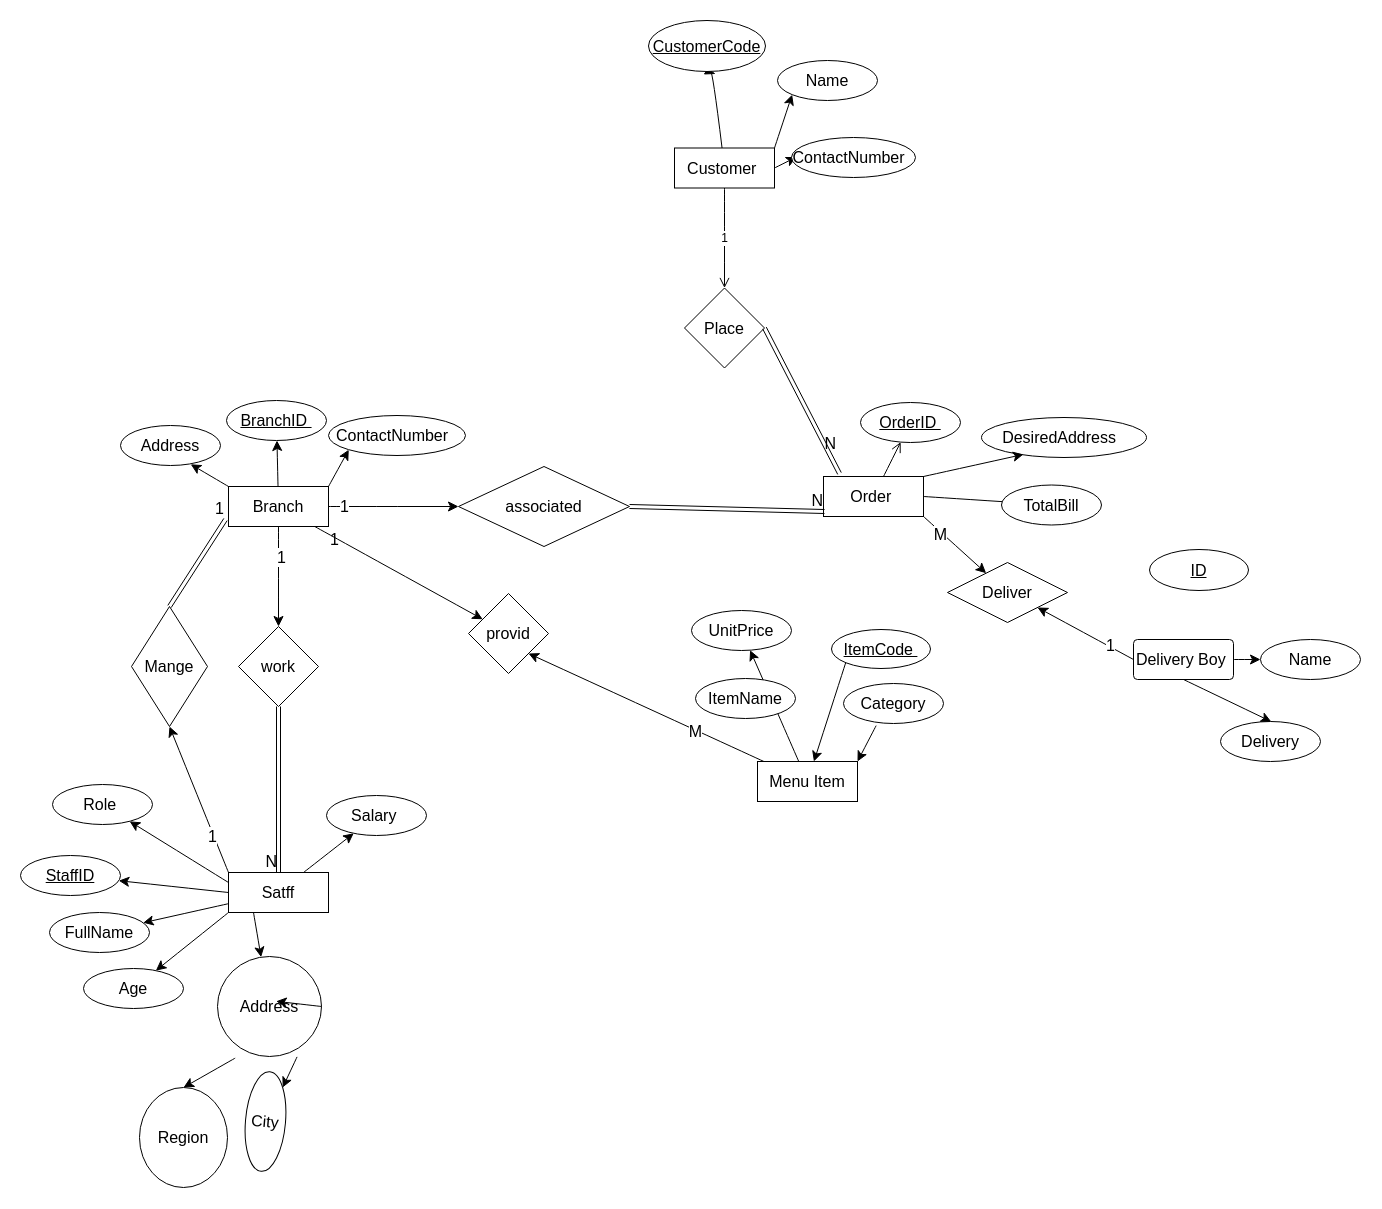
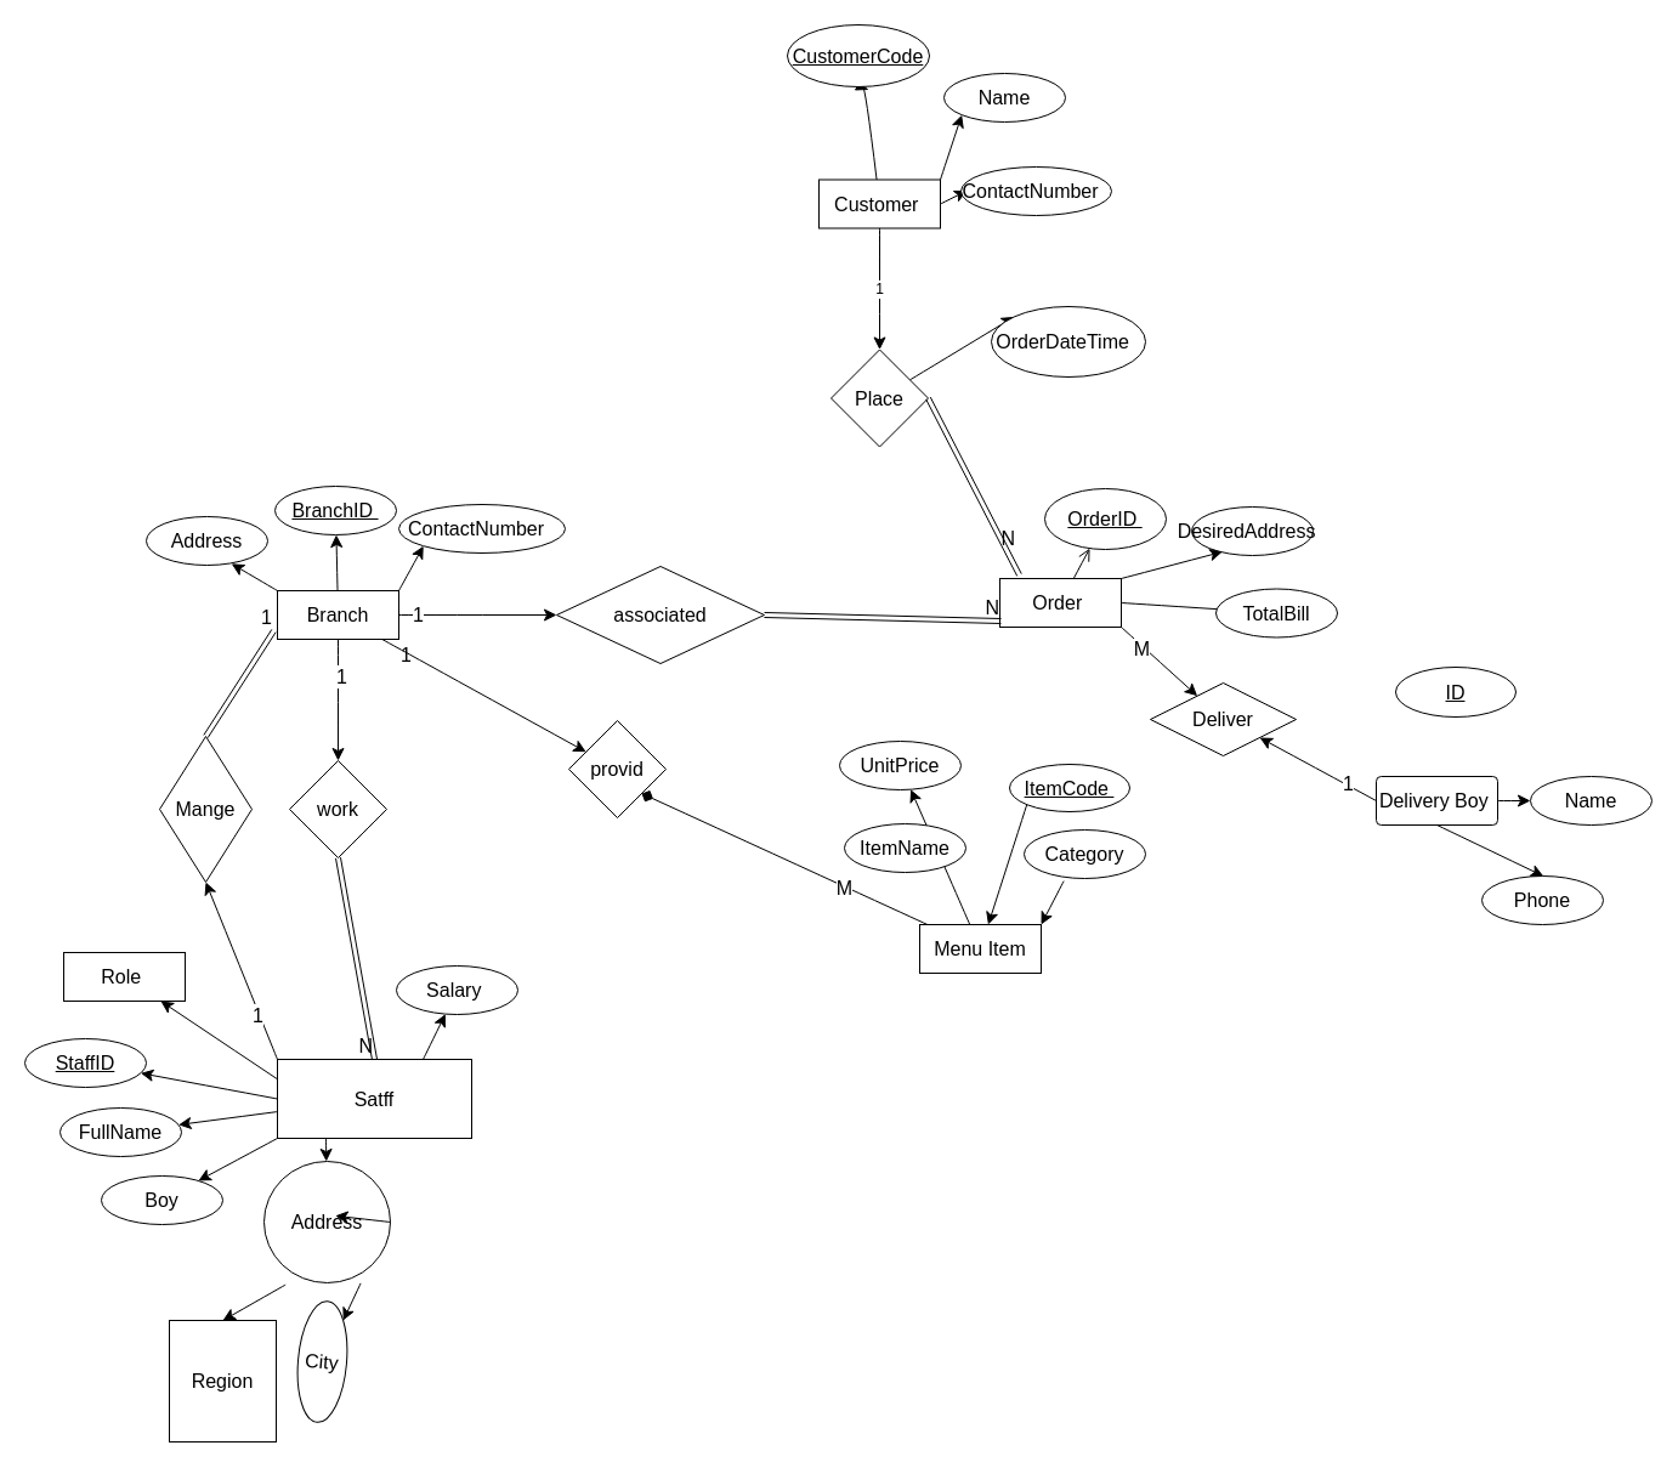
- <mxCell id="39" value="1" style="edgeStyle=none;curved=1;rounded=0;orthogonalLoop=1;jettySize=auto;html=1;fontSize=12;startSize=8;endSize=8;endArrow=open;" edge="1" parent="1" source="40" target="74"><mxGeometry relative="1" as="geometry" /></mxCell>
+ <mxCell id="39" value="1" style="edgeStyle=none;curved=1;rounded=0;orthogonalLoop=1;jettySize=auto;html=1;fontSize=12;startSize=8;endSize=8;" edge="1" parent="1" source="40" target="74"><mxGeometry relative="1" as="geometry" /></mxCell>
+ <mxCell id="63" value="OrderDateTime&amp;nbsp;&amp;nbsp;" style="ellipse;whiteSpace=wrap;html=1;align=center;fontSize=16;" vertex="1" parent="1"><mxGeometry x="816" y="252" width="127" height="58" as="geometry" /></mxCell>
+ <mxCell id="56" style="edgeStyle=none;curved=1;rounded=0;orthogonalLoop=1;jettySize=auto;html=1;entryX=0;entryY=0;entryDx=0;entryDy=0;fontSize=12;startSize=8;endSize=8;" edge="1" parent="1" source="74" target="63"><mxGeometry relative="1" as="geometry" /></mxCell>
- <mxCell id="60" value="OrderID&amp;nbsp;" style="ellipse;whiteSpace=wrap;html=1;align=center;fontStyle=4;fontSize=16;" vertex="1" parent="1"><mxGeometry x="860" y="402" width="100" height="40" as="geometry" /></mxCell>
+ <mxCell id="60" value="OrderID&amp;nbsp;" style="ellipse;whiteSpace=wrap;html=1;align=center;fontStyle=4;fontSize=16;" vertex="1" parent="1"><mxGeometry x="860" y="402" width="100" height="50" as="geometry" /></mxCell>
- <mxCell id="61" value="DesiredAddress&amp;nbsp;&amp;nbsp;" style="ellipse;whiteSpace=wrap;html=1;align=center;fontSize=16;" vertex="1" parent="1"><mxGeometry x="981" y="417" width="165" height="40" as="geometry" /></mxCell>
+ <mxCell id="61" value="DesiredAddress&amp;nbsp;&amp;nbsp;" style="ellipse;whiteSpace=wrap;html=1;align=center;fontSize=16;" vertex="1" parent="1"><mxGeometry x="981" y="417" width="100" height="40" as="geometry" /></mxCell>
- <mxCell id="45" style="edgeStyle=none;curved=1;rounded=0;orthogonalLoop=1;jettySize=auto;html=1;entryX=1;entryY=1;entryDx=0;entryDy=0;fontSize=12;startSize=8;endSize=8;" edge="1" parent="1" source="47" target="77"><mxGeometry relative="1" as="geometry" /></mxCell>
+ <mxCell id="45" style="edgeStyle=none;curved=1;rounded=0;orthogonalLoop=1;jettySize=auto;html=1;entryX=1;entryY=1;entryDx=0;entryDy=0;fontSize=12;startSize=8;endSize=8;endArrow=diamond;" edge="1" parent="1" source="47" target="77"><mxGeometry relative="1" as="geometry" /></mxCell>
- <mxCell id="70" value="Delivery" style="ellipse;whiteSpace=wrap;html=1;align=center;fontSize=16;" vertex="1" parent="1"><mxGeometry x="1220" y="721" width="100" height="40" as="geometry" /></mxCell>
+ <mxCell id="70" value="Phone" style="ellipse;whiteSpace=wrap;html=1;align=center;fontSize=16;" vertex="1" parent="1"><mxGeometry x="1220" y="721" width="100" height="40" as="geometry" /></mxCell>
- <mxCell id="25" value="Role&amp;nbsp;" style="ellipse;whiteSpace=wrap;html=1;align=center;fontSize=16;" vertex="1" parent="1"><mxGeometry x="52" y="784" width="100" height="40" as="geometry" /></mxCell>
+ <mxCell id="25" value="Role&amp;nbsp;" style="whiteSpace=wrap;html=1;align=center;fontSize=16;rounded=0;" vertex="1" parent="1"><mxGeometry x="52" y="784" width="100" height="40" as="geometry" /></mxCell>
- <mxCell id="21" value="Satff" style="whiteSpace=wrap;html=1;align=center;fontSize=16;" vertex="1" parent="1"><mxGeometry x="228" y="872" width="100" height="40" as="geometry" /></mxCell>
+ <mxCell id="21" value="Satff" style="whiteSpace=wrap;html=1;align=center;fontSize=16;" vertex="1" parent="1"><mxGeometry x="228" y="872" width="160" height="65" as="geometry" /></mxCell>
- <mxCell id="24" value="Age" style="ellipse;whiteSpace=wrap;html=1;align=center;fontSize=16;" vertex="1" parent="1"><mxGeometry x="83" y="968" width="100" height="40" as="geometry" /></mxCell>
+ <mxCell id="24" value="Boy" style="ellipse;whiteSpace=wrap;html=1;align=center;fontSize=16;" vertex="1" parent="1"><mxGeometry x="83" y="968" width="100" height="40" as="geometry" /></mxCell>
- <mxCell id="30" value="Region" style="ellipse;whiteSpace=wrap;html=1;align=center;fontSize=16;direction=south;" vertex="1" parent="1"><mxGeometry x="139" y="1087" width="88" height="100" as="geometry" /></mxCell>
+ <mxCell id="30" value="Region" style="whiteSpace=wrap;html=1;align=center;fontSize=16;direction=south;rounded=0;" vertex="1" parent="1"><mxGeometry x="139" y="1087" width="88" height="100" as="geometry" /></mxCell>
